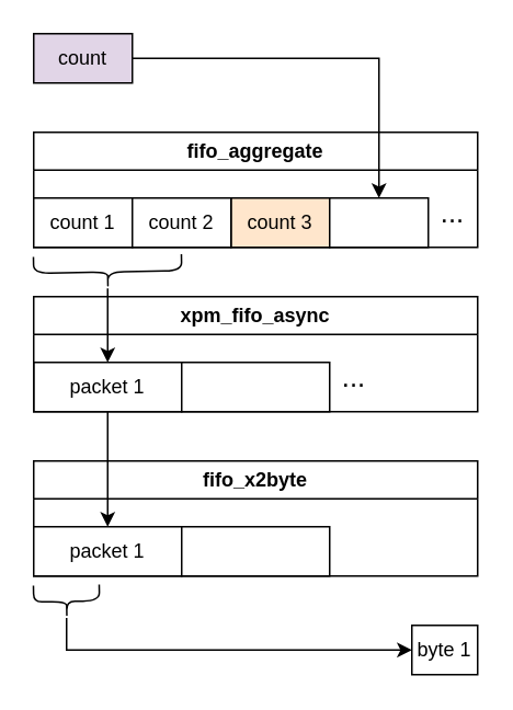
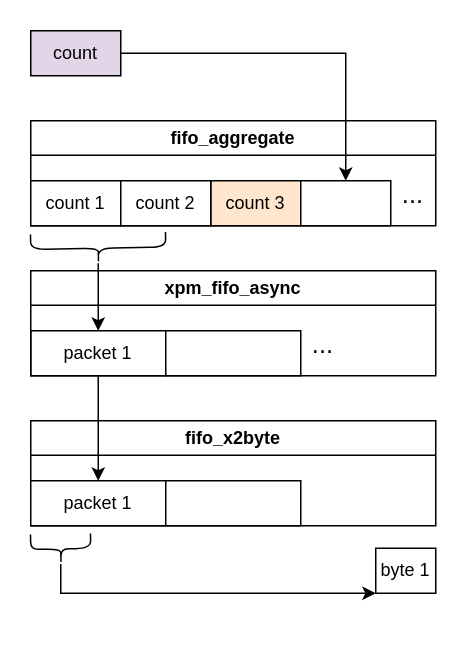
- <mxCell id="22" value="byte 1" style="rounded=0;whiteSpace=wrap;html=1;" vertex="1" parent="1"><mxGeometry x="250" y="380" width="40" height="30" as="geometry" /></mxCell>
+ <mxCell id="22" value="byte 1" style="rounded=0;whiteSpace=wrap;html=1;" vertex="1" parent="1"><mxGeometry x="250" y="365" width="40" height="30" as="geometry" /></mxCell>
